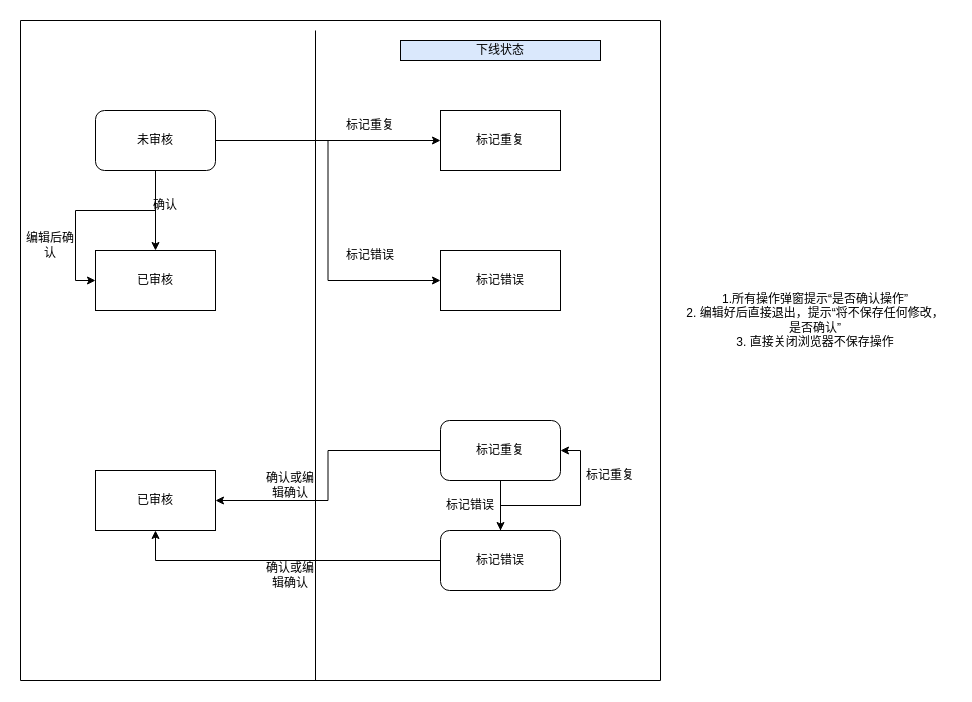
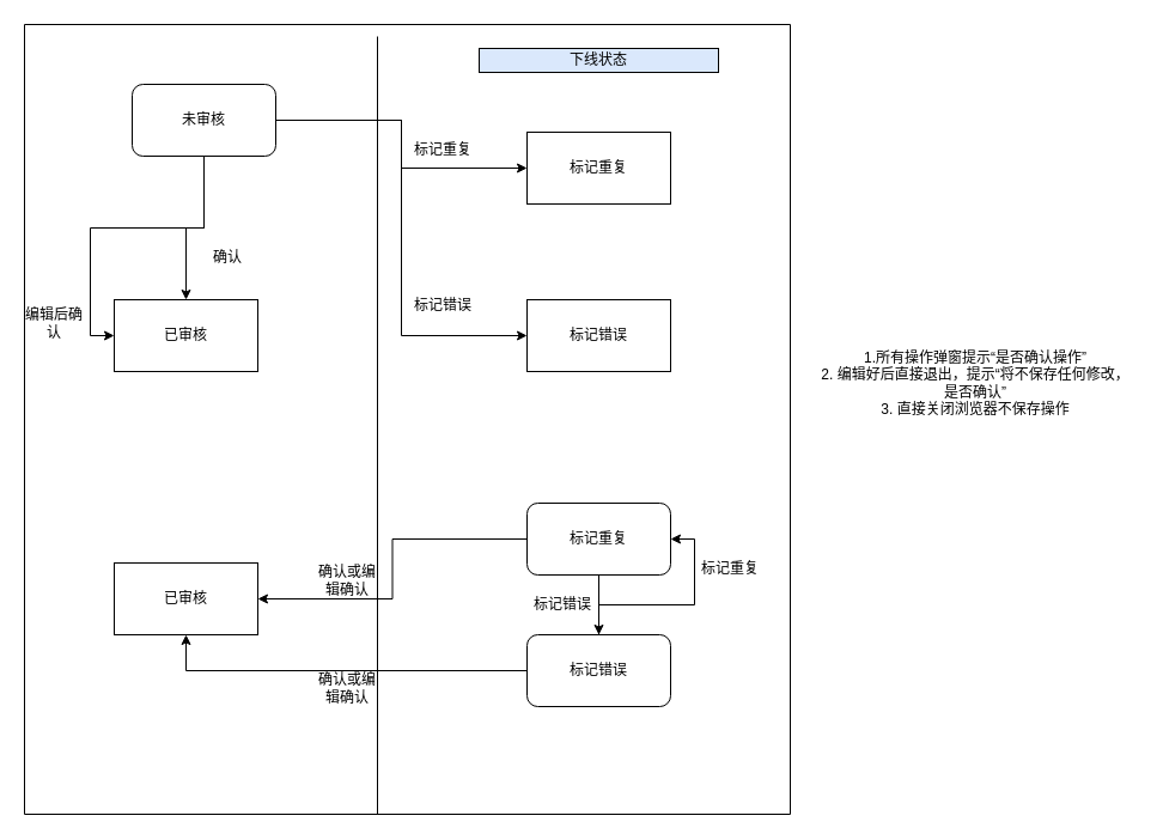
- <mxCell id="8" value="未审核" style="rounded=1;whiteSpace=wrap;html=1;" vertex="1" parent="1"><mxGeometry x="95" y="110" width="120" height="60" as="geometry" /></mxCell>
+ <mxCell id="8" value="未审核" style="rounded=1;whiteSpace=wrap;html=1;" vertex="1" parent="1"><mxGeometry x="110" y="70" width="120" height="60" as="geometry" /></mxCell>
- <mxCell id="25" value="确认" style="text;html=1;strokeColor=none;fillColor=none;align=center;verticalAlign=middle;whiteSpace=wrap;rounded=0;" vertex="1" parent="1"><mxGeometry x="135" y="190" width="60" height="30" as="geometry" /></mxCell>
+ <mxCell id="25" value="确认" style="text;html=1;strokeColor=none;fillColor=none;align=center;verticalAlign=middle;whiteSpace=wrap;rounded=0;" vertex="1" parent="1"><mxGeometry x="160" y="200" width="60" height="30" as="geometry" /></mxCell>
- <mxCell id="26" value="编辑后确认" style="text;html=1;strokeColor=none;fillColor=none;align=center;verticalAlign=middle;whiteSpace=wrap;rounded=0;" vertex="1" parent="1"><mxGeometry x="20" y="230" width="60" height="30" as="geometry" /></mxCell>
+ <mxCell id="26" value="编辑后确认" style="text;html=1;strokeColor=none;fillColor=none;align=center;verticalAlign=middle;whiteSpace=wrap;rounded=0;" vertex="1" parent="1"><mxGeometry x="15" y="255" width="60" height="30" as="geometry" /></mxCell>
